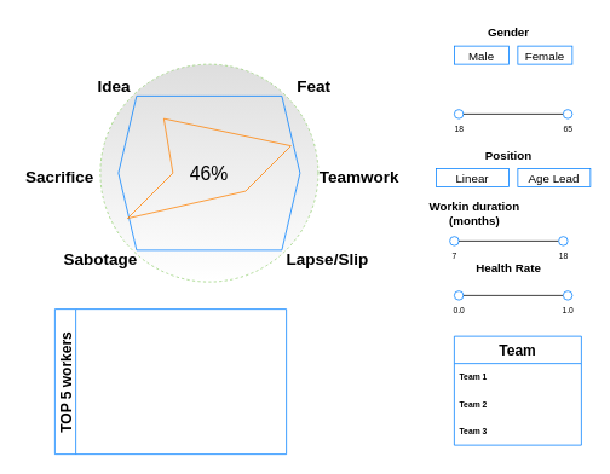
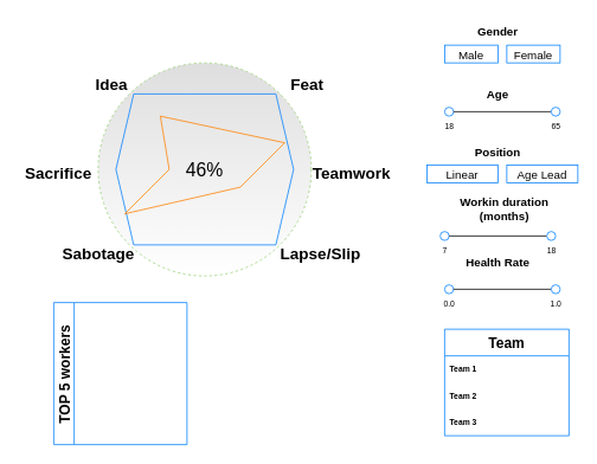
+ <mxCell id="19" value="&lt;b&gt;Age&lt;/b&gt;" style="text;html=1;strokeColor=none;fillColor=none;align=center;verticalAlign=middle;whiteSpace=wrap;rounded=0;fontSize=13;" vertex="1" parent="1"><mxGeometry x="530" y="90" width="60" height="30" as="geometry" /></mxCell>
- <mxCell id="38" value="&lt;b&gt;Workin duration (months)&lt;/b&gt;" style="text;html=1;strokeColor=none;fillColor=none;align=center;verticalAlign=middle;whiteSpace=wrap;rounded=0;fontSize=13;" vertex="1" parent="1"><mxGeometry x="460" y="220" width="125" height="30" as="geometry" /></mxCell>
+ <mxCell id="38" value="&lt;b&gt;Workin duration (months)&lt;/b&gt;" style="text;html=1;strokeColor=none;fillColor=none;align=center;verticalAlign=middle;whiteSpace=wrap;rounded=0;fontSize=13;" vertex="1" parent="1"><mxGeometry x="505" y="220" width="125" height="30" as="geometry" /></mxCell>
- <mxCell id="44" value="TOP 5 workers" style="swimlane;horizontal=0;fontSize=16;strokeColor=#007FFF;fillColor=default;gradientColor=none;" vertex="1" parent="1"><mxGeometry x="60" y="340" width="255" height="160" as="geometry" /></mxCell>
+ <mxCell id="44" value="TOP 5 workers" style="swimlane;horizontal=0;fontSize=16;strokeColor=#007FFF;fillColor=default;gradientColor=none;" vertex="1" parent="1"><mxGeometry x="60" y="340" width="150" height="160" as="geometry" /></mxCell>
